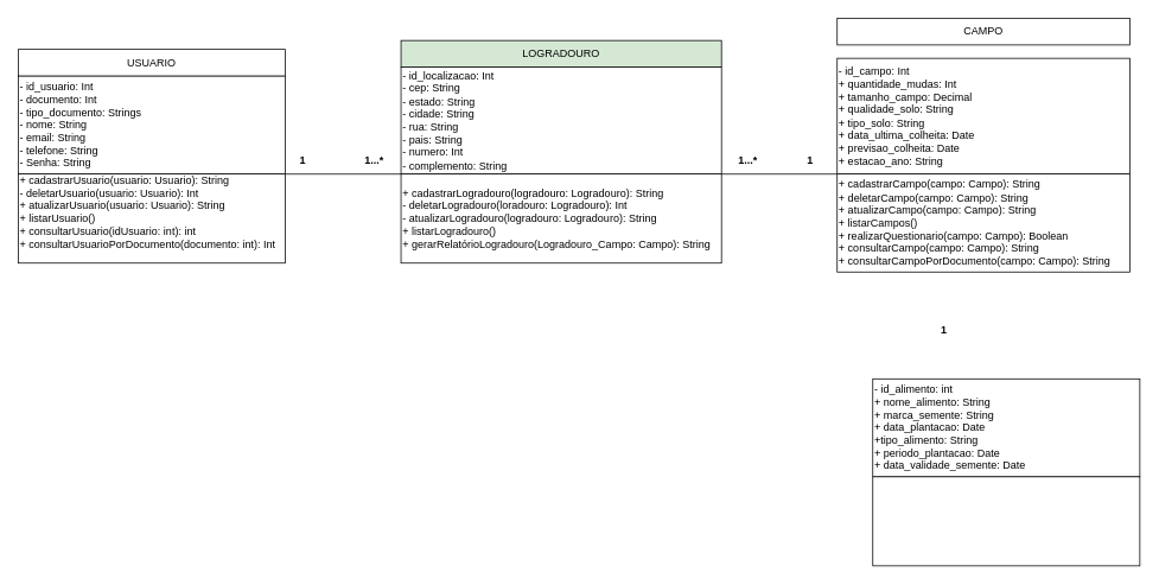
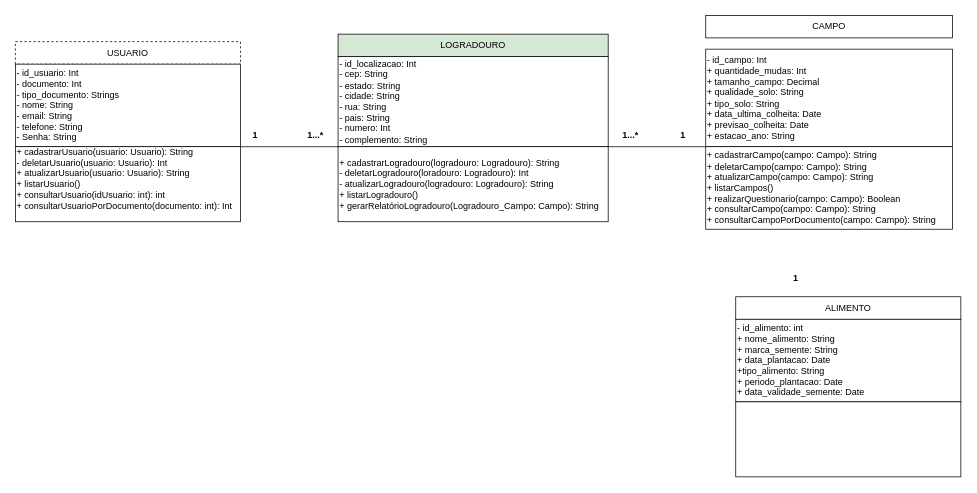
- <mxCell id="2" value="USUARIO" style="rounded=0;whiteSpace=wrap;html=1;" vertex="1" parent="1"><mxGeometry x="20" y="55" width="300" height="30" as="geometry" /></mxCell>
+ <mxCell id="2" value="USUARIO" style="rounded=0;whiteSpace=wrap;html=1;dashed=1;" vertex="1" parent="1"><mxGeometry x="20" y="55" width="300" height="30" as="geometry" /></mxCell>
+ <mxCell id="17" value="ALIMENTO" style="rounded=0;whiteSpace=wrap;html=1;" vertex="1" parent="1"><mxGeometry x="980" y="395" width="300" height="30" as="geometry" /></mxCell>
